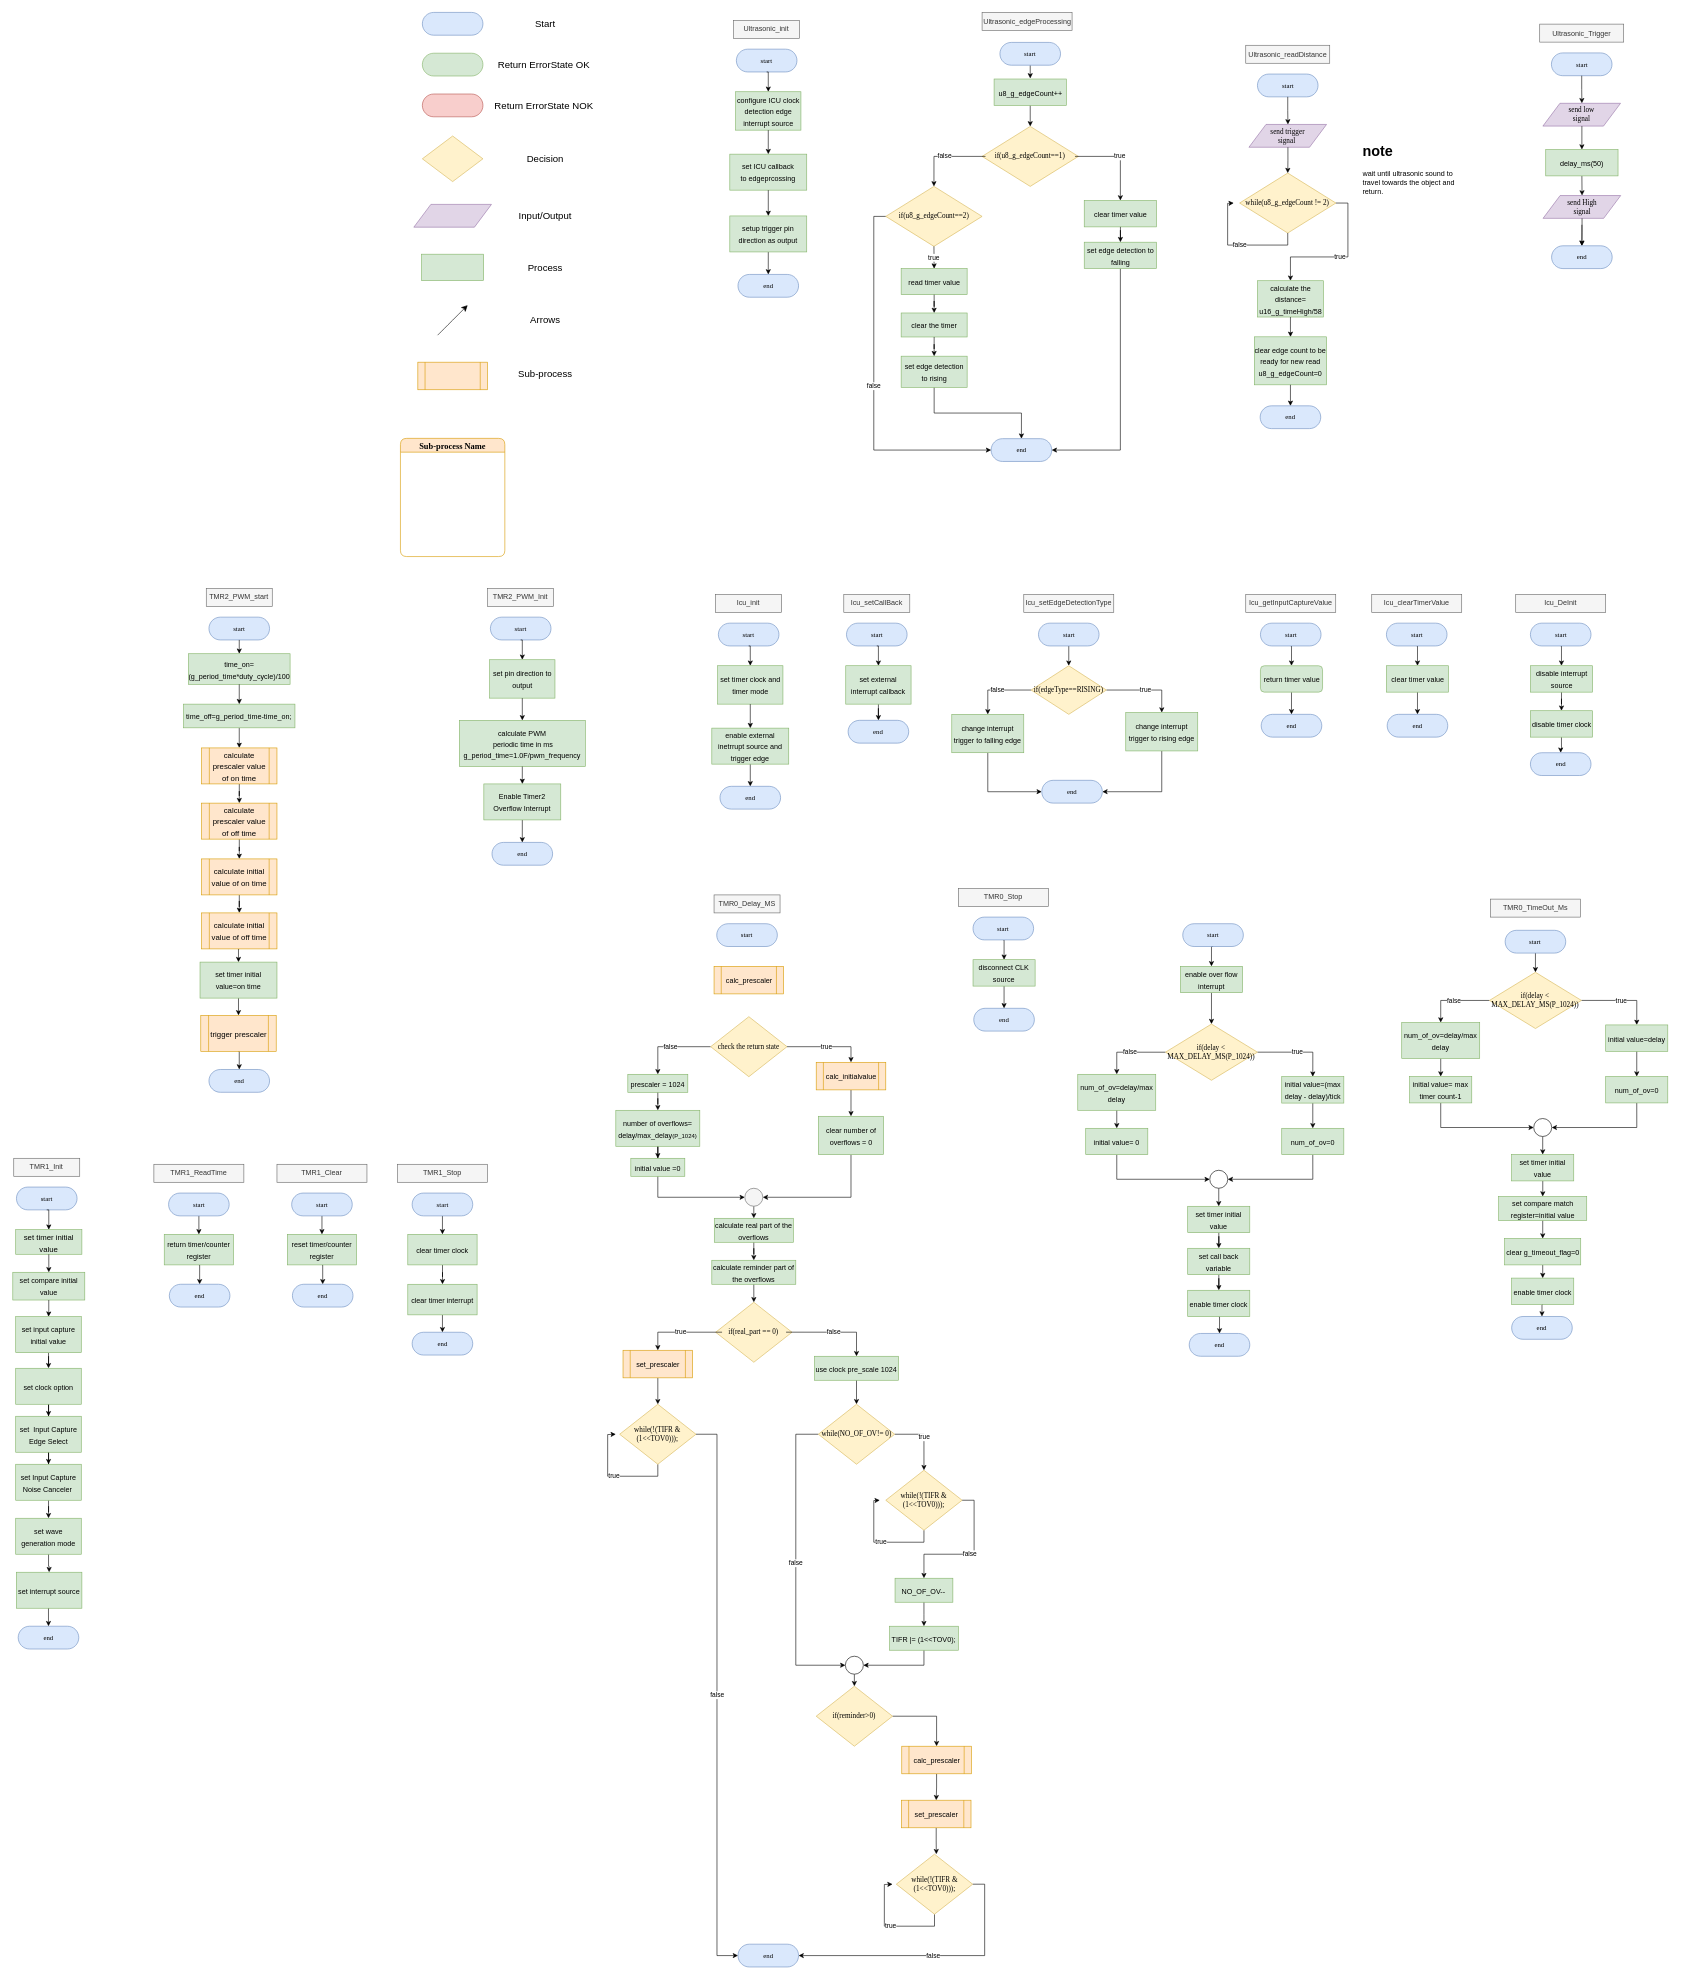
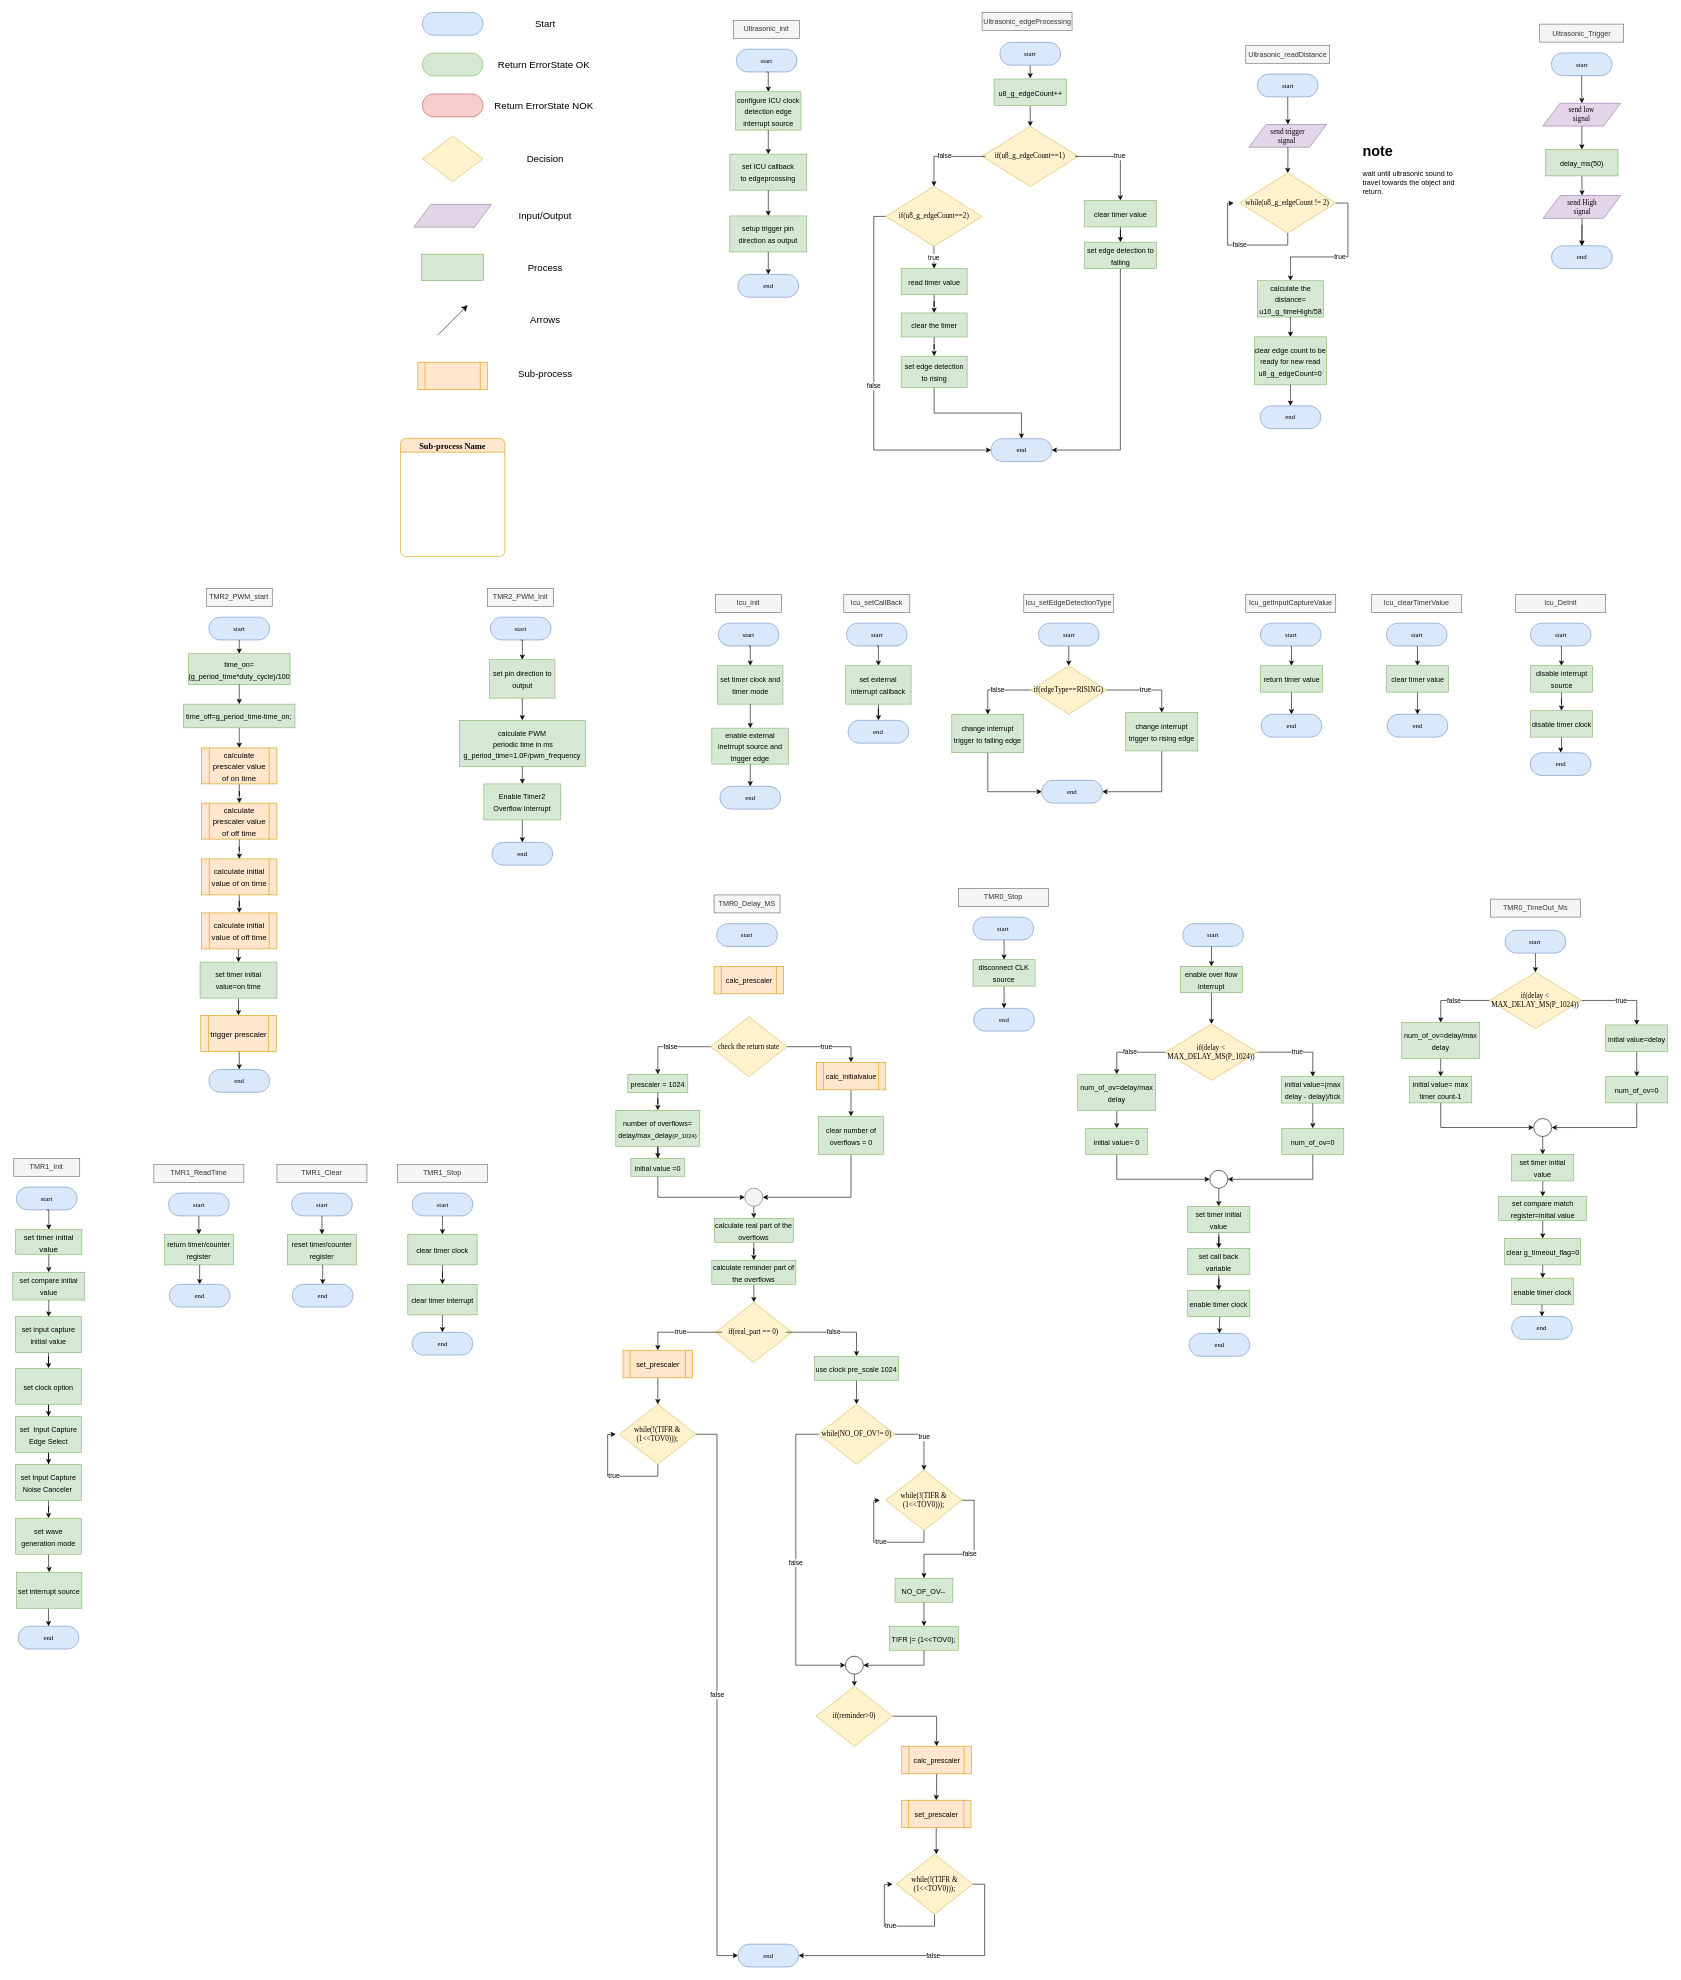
- <mxCell id="117" value="&lt;font style=&quot;font-size: 12px;&quot;&gt;return timer value&lt;/font&gt;" style="whiteSpace=wrap;html=1;fontSize=16;fillColor=#d5e8d4;strokeColor=#82b366;rounded=1;" vertex="1" parent="1"><mxGeometry x="2100.5" y="1109" width="103.5" height="44" as="geometry" /></mxCell>
+ <mxCell id="117" value="&lt;font style=&quot;font-size: 12px;&quot;&gt;return timer value&lt;/font&gt;" style="rounded=0;whiteSpace=wrap;html=1;fontSize=16;fillColor=#d5e8d4;strokeColor=#82b366;" vertex="1" parent="1"><mxGeometry x="2100.5" y="1109" width="103.5" height="44" as="geometry" /></mxCell>
